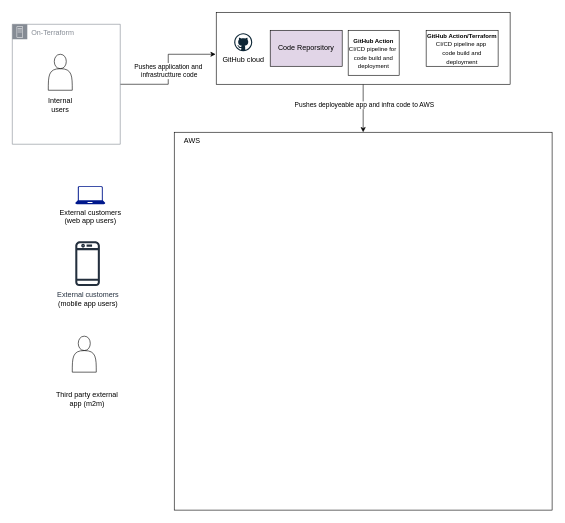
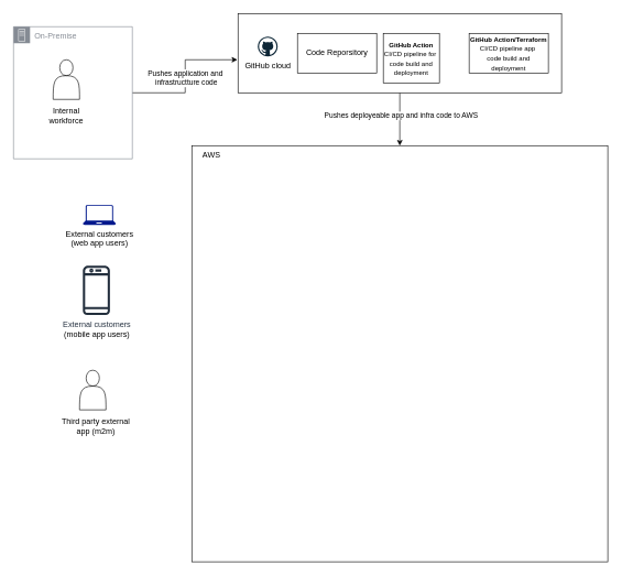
- <mxCell id="13" value="On-Terraform" style="sketch=0;outlineConnect=0;gradientColor=none;html=1;whiteSpace=wrap;fontSize=12;fontStyle=0;shape=mxgraph.aws4.group;grIcon=mxgraph.aws4.group_on_premise;strokeColor=#858B94;fillColor=none;verticalAlign=top;align=left;spacingLeft=30;fontColor=#858B94;dashed=0;" vertex="1" parent="1"><mxGeometry x="20" y="40" width="180" height="200" as="geometry" /></mxCell>
+ <mxCell id="13" value="On-Premise" style="sketch=0;outlineConnect=0;gradientColor=none;html=1;whiteSpace=wrap;fontSize=12;fontStyle=0;shape=mxgraph.aws4.group;grIcon=mxgraph.aws4.group_on_premise;strokeColor=#858B94;fillColor=none;verticalAlign=top;align=left;spacingLeft=30;fontColor=#858B94;dashed=0;" vertex="1" parent="1"><mxGeometry x="20" y="40" width="180" height="200" as="geometry" /></mxCell>
- <mxCell id="19" value="Code Reporsitory" style="rounded=0;whiteSpace=wrap;html=1;fillColor=#e1d5e7;" vertex="1" parent="1"><mxGeometry x="450" y="50" width="120" height="60" as="geometry" /></mxCell>
+ <mxCell id="19" value="Code Reporsitory" style="rounded=0;whiteSpace=wrap;html=1;" vertex="1" parent="1"><mxGeometry x="450" y="50" width="120" height="60" as="geometry" /></mxCell>
- <mxCell id="15" value="Internal users" style="text;html=1;strokeColor=none;fillColor=none;align=center;verticalAlign=middle;whiteSpace=wrap;rounded=0;" vertex="1" parent="1"><mxGeometry x="70" y="160" width="60" height="30" as="geometry" /></mxCell>
+ <mxCell id="15" value="Internal workforce" style="text;html=1;strokeColor=none;fillColor=none;align=center;verticalAlign=middle;whiteSpace=wrap;rounded=0;" vertex="1" parent="1"><mxGeometry x="70" y="160" width="60" height="30" as="geometry" /></mxCell>
- <mxCell id="5" value="Third party external app (m2m)" style="text;html=1;strokeColor=none;fillColor=none;align=center;verticalAlign=middle;whiteSpace=wrap;rounded=0;" vertex="1" parent="1"><mxGeometry x="85" y="650" width="120" height="30" as="geometry" /></mxCell>
+ <mxCell id="5" value="Third party external app (m2m)" style="text;html=1;strokeColor=none;fillColor=none;align=center;verticalAlign=middle;whiteSpace=wrap;rounded=0;" vertex="1" parent="1"><mxGeometry x="85" y="630" width="120" height="30" as="geometry" /></mxCell>
